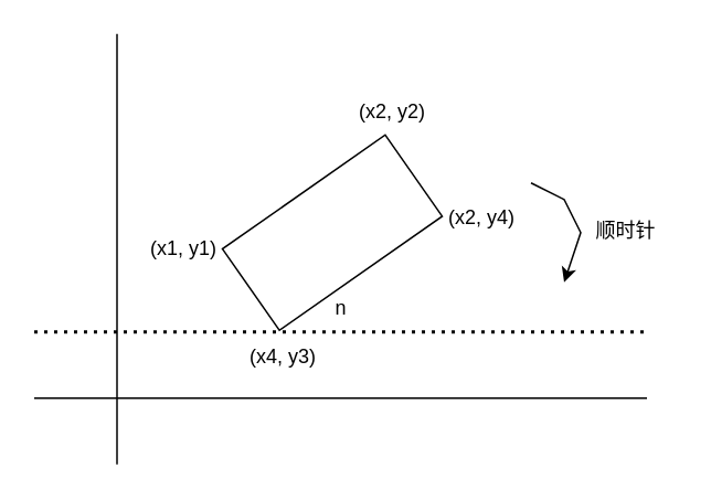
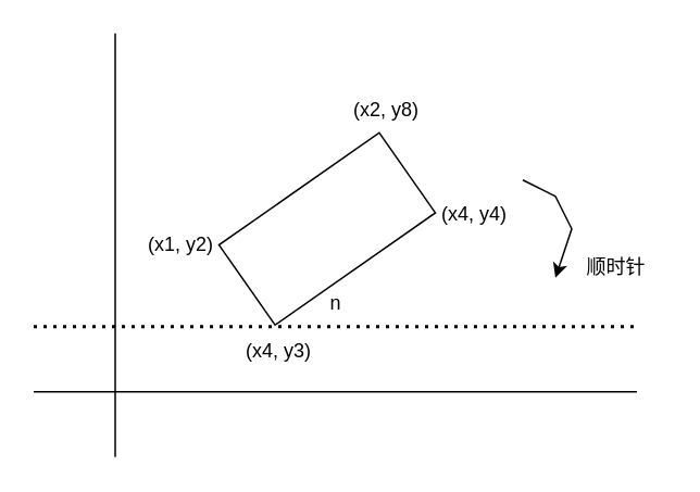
- <mxCell id="5" value="(x2, y2)" style="text;html=1;align=center;verticalAlign=middle;resizable=0;points=[];autosize=1;strokeColor=none;fillColor=none;" vertex="1" parent="1"><mxGeometry x="206" y="52" width="60" height="30" as="geometry" /></mxCell>
+ <mxCell id="5" value="(x2, y8)" style="text;html=1;align=center;verticalAlign=middle;resizable=0;points=[];autosize=1;strokeColor=none;fillColor=none;" vertex="1" parent="1"><mxGeometry x="206" y="52" width="60" height="30" as="geometry" /></mxCell>
- <mxCell id="6" value="(x2, y4)" style="text;html=1;align=center;verticalAlign=middle;resizable=0;points=[];autosize=1;strokeColor=none;fillColor=none;" vertex="1" parent="1"><mxGeometry x="260" y="116" width="60" height="30" as="geometry" /></mxCell>
+ <mxCell id="6" value="(x4, y4)" style="text;html=1;align=center;verticalAlign=middle;resizable=0;points=[];autosize=1;strokeColor=none;fillColor=none;" vertex="1" parent="1"><mxGeometry x="260" y="116" width="60" height="30" as="geometry" /></mxCell>
- <mxCell id="11" value="顺时针" style="text;html=1;align=center;verticalAlign=middle;resizable=0;points=[];autosize=1;strokeColor=none;fillColor=none;" vertex="1" parent="1"><mxGeometry x="347" y="124" width="60" height="30" as="geometry" /></mxCell>
+ <mxCell id="11" value="顺时针" style="text;html=1;align=center;verticalAlign=middle;resizable=0;points=[];autosize=1;strokeColor=none;fillColor=none;" vertex="1" parent="1"><mxGeometry x="347" y="149" width="60" height="30" as="geometry" /></mxCell>
- <mxCell id="8" value="(x1, y1)" style="text;html=1;align=center;verticalAlign=middle;resizable=0;points=[];autosize=1;strokeColor=none;fillColor=none;" vertex="1" parent="1"><mxGeometry x="80" y="135" width="60" height="30" as="geometry" /></mxCell>
+ <mxCell id="8" value="(x1, y2)" style="text;html=1;align=center;verticalAlign=middle;resizable=0;points=[];autosize=1;strokeColor=none;fillColor=none;" vertex="1" parent="1"><mxGeometry x="80" y="135" width="60" height="30" as="geometry" /></mxCell>
